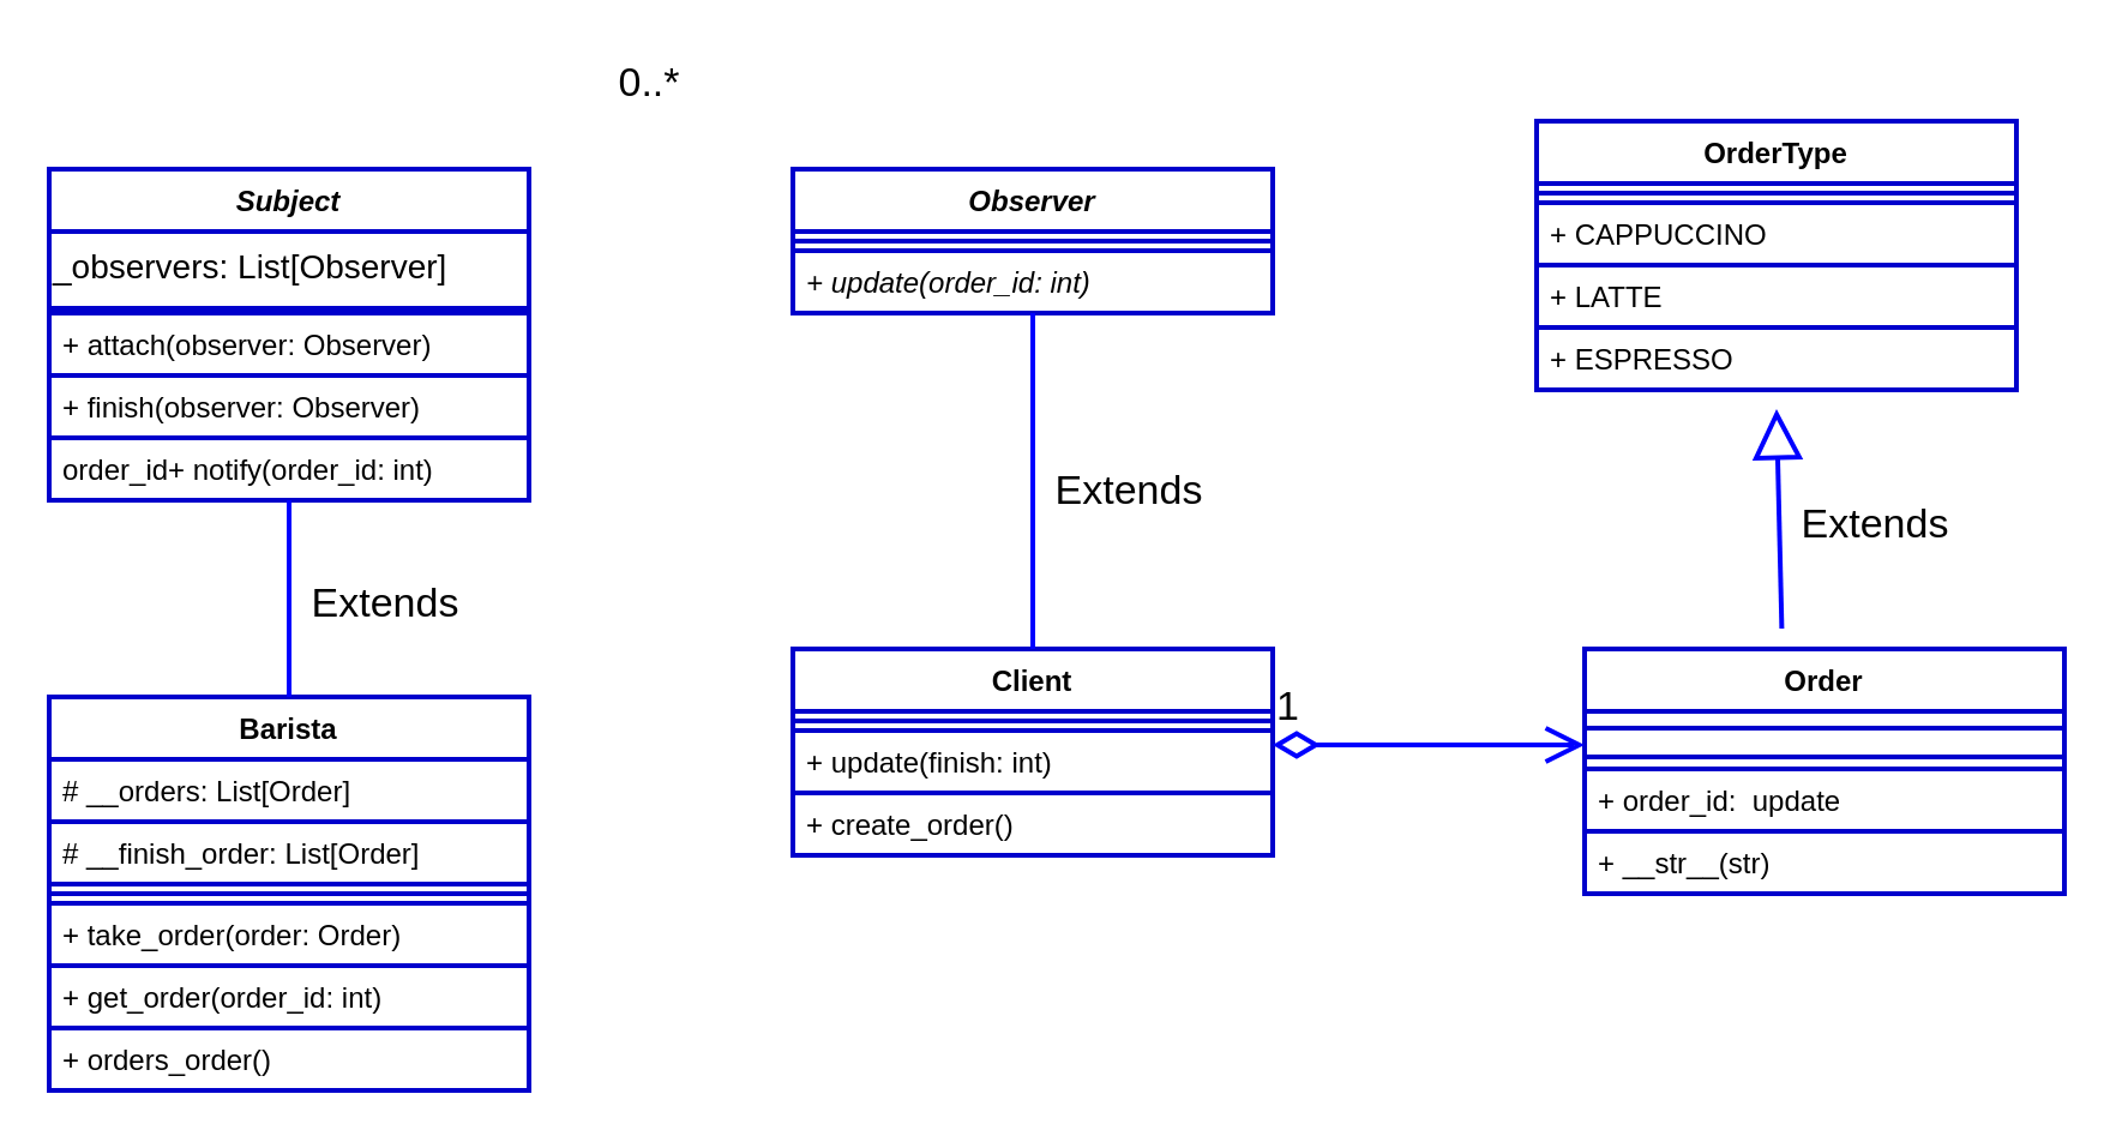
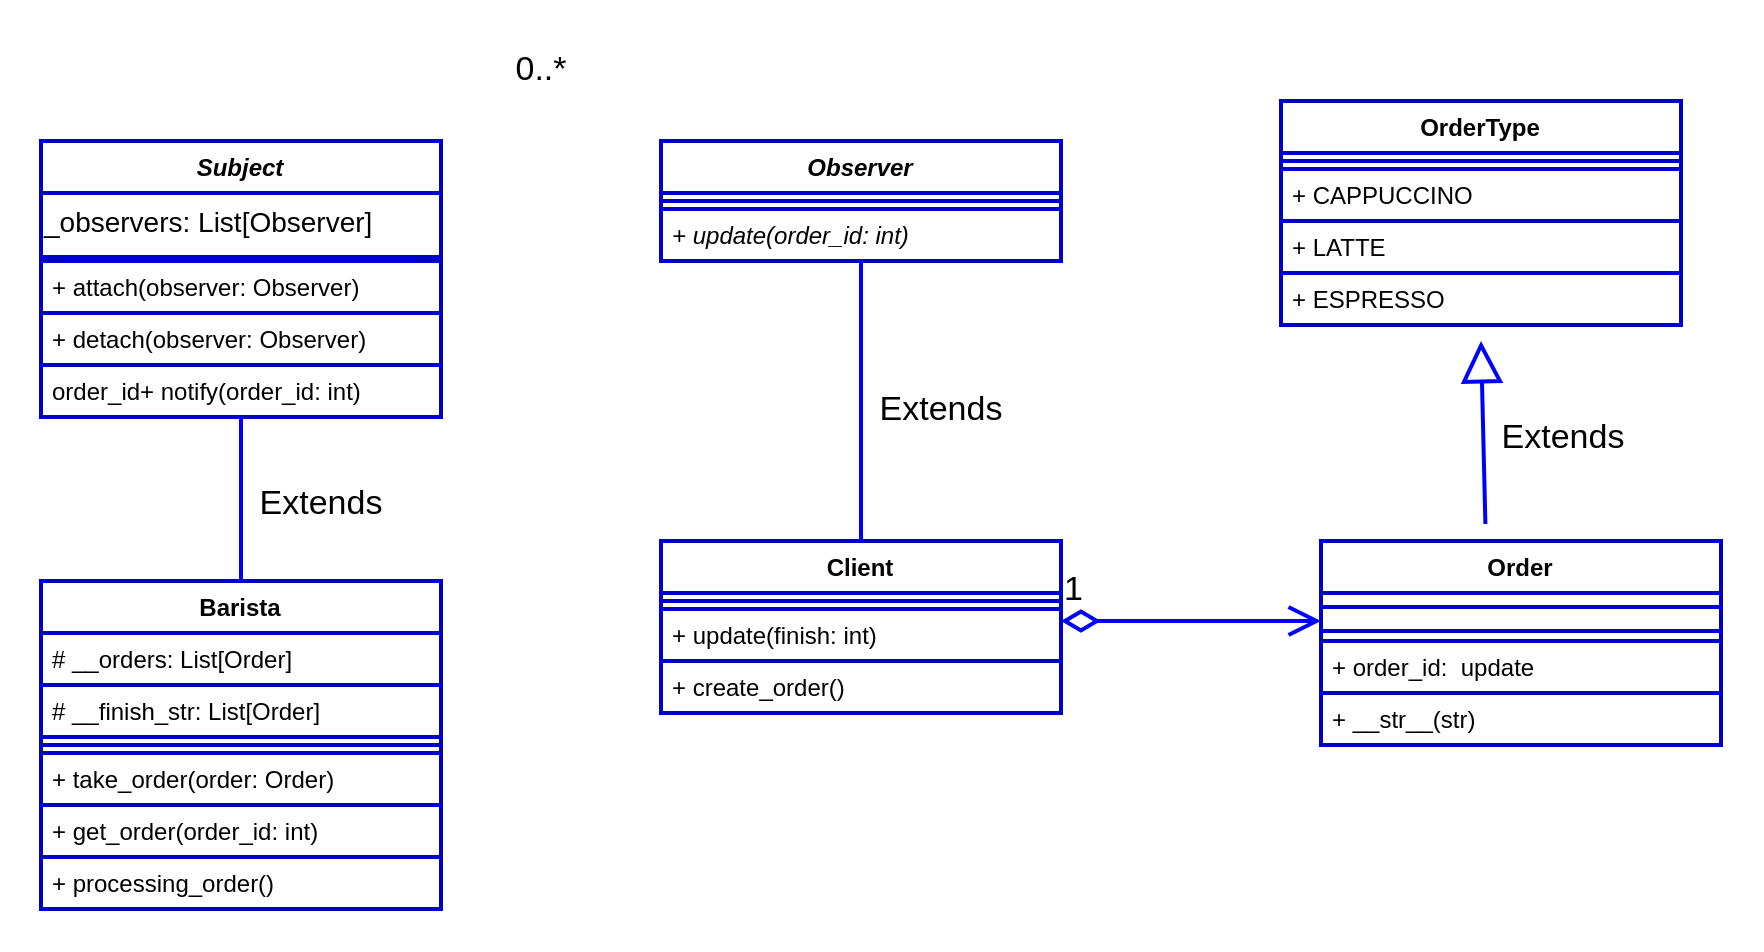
- <mxCell id="6" value="+ finish(observer: Observer)" style="text;align=left;verticalAlign=top;spacingLeft=4;spacingRight=4;overflow=hidden;rotatable=0;points=[[0,0.5],[1,0.5]];portConstraint=eastwest;fontColor=#000000;strokeColor=#0000CC;strokeWidth=2;fillColor=#FFFFFF;fontStyle=0" parent="2" vertex="1"><mxGeometry y="86" width="200" height="26" as="geometry" /></mxCell>
+ <mxCell id="6" value="+ detach(observer: Observer)" style="text;align=left;verticalAlign=top;spacingLeft=4;spacingRight=4;overflow=hidden;rotatable=0;points=[[0,0.5],[1,0.5]];portConstraint=eastwest;fontColor=#000000;strokeColor=#0000CC;strokeWidth=2;fillColor=#FFFFFF;fontStyle=0" parent="2" vertex="1"><mxGeometry y="86" width="200" height="26" as="geometry" /></mxCell>
- <mxCell id="10" value="# __finish_order: List[Order]" style="text;align=left;verticalAlign=top;spacingLeft=4;spacingRight=4;overflow=hidden;rotatable=0;points=[[0,0.5],[1,0.5]];portConstraint=eastwest;fontColor=#000000;strokeColor=#0000CC;strokeWidth=2;fillColor=#FFFFFF;fontStyle=0" parent="8" vertex="1"><mxGeometry y="52" width="200" height="26" as="geometry" /></mxCell>
+ <mxCell id="10" value="# __finish_str: List[Order]" style="text;align=left;verticalAlign=top;spacingLeft=4;spacingRight=4;overflow=hidden;rotatable=0;points=[[0,0.5],[1,0.5]];portConstraint=eastwest;fontColor=#000000;strokeColor=#0000CC;strokeWidth=2;fillColor=#FFFFFF;fontStyle=0" parent="8" vertex="1"><mxGeometry y="52" width="200" height="26" as="geometry" /></mxCell>
- <mxCell id="14" value="+ orders_order()" style="text;align=left;verticalAlign=top;spacingLeft=4;spacingRight=4;overflow=hidden;rotatable=0;points=[[0,0.5],[1,0.5]];portConstraint=eastwest;fontColor=#000000;strokeColor=#0000CC;strokeWidth=2;fillColor=#FFFFFF;fontStyle=0" parent="8" vertex="1"><mxGeometry y="138" width="200" height="26" as="geometry" /></mxCell>
+ <mxCell id="14" value="+ processing_order()" style="text;align=left;verticalAlign=top;spacingLeft=4;spacingRight=4;overflow=hidden;rotatable=0;points=[[0,0.5],[1,0.5]];portConstraint=eastwest;fontColor=#000000;strokeColor=#0000CC;strokeWidth=2;fillColor=#FFFFFF;fontStyle=0" parent="8" vertex="1"><mxGeometry y="138" width="200" height="26" as="geometry" /></mxCell>
